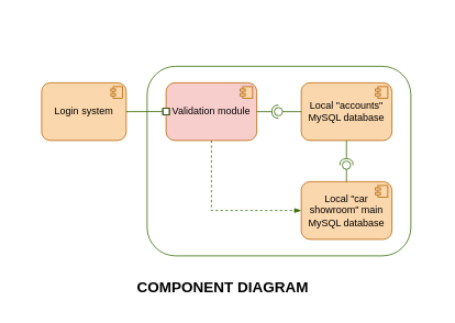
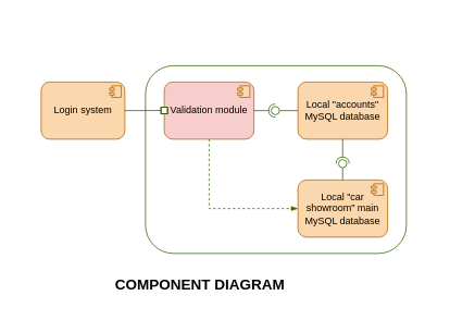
- <mxCell id="3" value="COMPONENT DIAGRAM" style="text;html=1;strokeColor=none;fillColor=none;align=center;verticalAlign=middle;whiteSpace=wrap;rounded=0;fontStyle=1;fontSize=18;" vertex="1" parent="1"><mxGeometry x="159" y="335" width="222" height="25" as="geometry" /></mxCell>
+ <mxCell id="3" value="COMPONENT DIAGRAM" style="text;html=1;strokeColor=none;fillColor=none;align=center;verticalAlign=middle;whiteSpace=wrap;rounded=0;fontStyle=1;fontSize=18;" vertex="1" parent="1"><mxGeometry x="134" y="335" width="222" height="25" as="geometry" /></mxCell>
